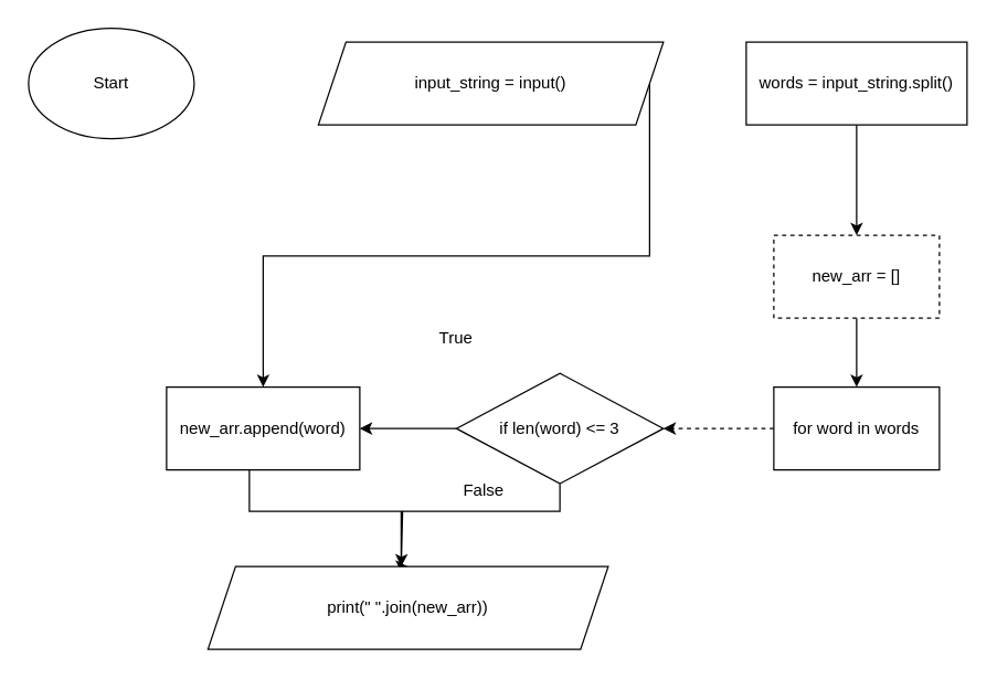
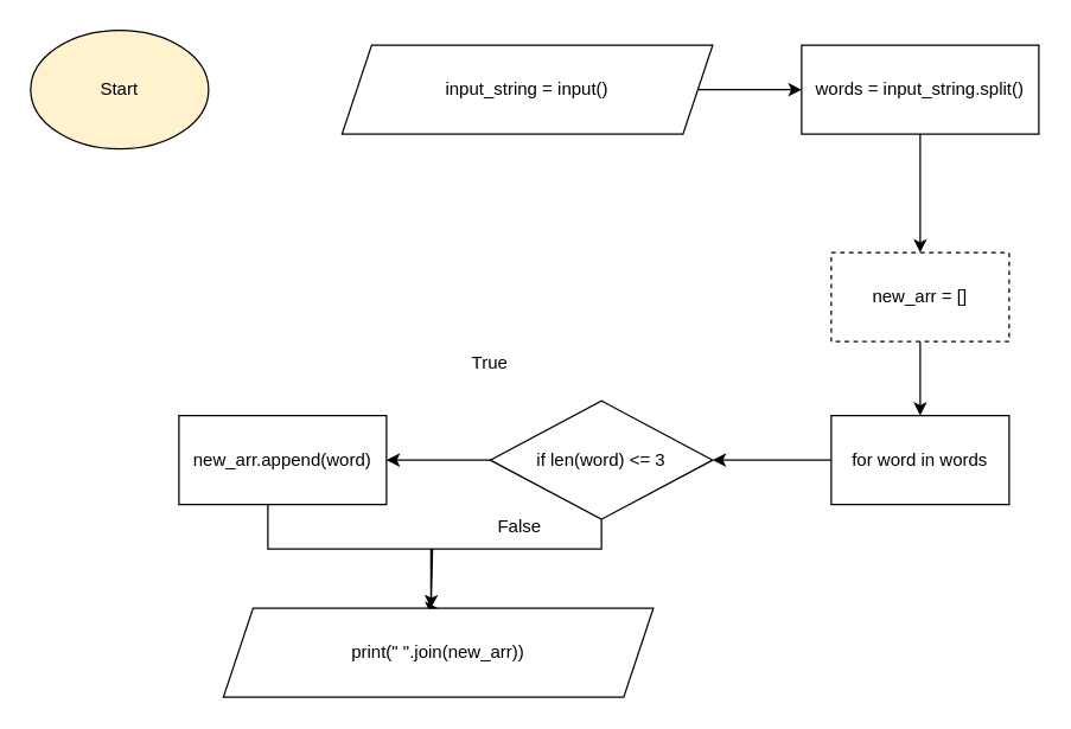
- <mxCell id="2" value="Start" style="ellipse;whiteSpace=wrap;html=1;" vertex="1" parent="1"><mxGeometry x="20" y="20" width="120" height="80" as="geometry" /></mxCell>
+ <mxCell id="2" value="Start" style="ellipse;whiteSpace=wrap;html=1;fillColor=#fff2cc;" vertex="1" parent="1"><mxGeometry x="20" y="20" width="120" height="80" as="geometry" /></mxCell>
- <mxCell id="3" style="edgeStyle=orthogonalEdgeStyle;rounded=0;orthogonalLoop=1;jettySize=auto;html=1;exitX=1;exitY=0.5;exitDx=0;exitDy=0;" edge="1" parent="1" source="4" target="15"><mxGeometry relative="1" as="geometry" /></mxCell>
+ <mxCell id="3" style="edgeStyle=orthogonalEdgeStyle;rounded=0;orthogonalLoop=1;jettySize=auto;html=1;exitX=1;exitY=0.5;exitDx=0;exitDy=0;entryX=0;entryY=0.5;entryDx=0;entryDy=0;" edge="1" parent="1" source="4" target="6"><mxGeometry relative="1" as="geometry" /></mxCell>
- <mxCell id="9" style="edgeStyle=orthogonalEdgeStyle;rounded=0;orthogonalLoop=1;jettySize=auto;html=1;entryX=1;entryY=0.5;entryDx=0;entryDy=0;dashed=1;" edge="1" parent="1" source="10" target="13"><mxGeometry relative="1" as="geometry" /></mxCell>
+ <mxCell id="9" style="edgeStyle=orthogonalEdgeStyle;rounded=0;orthogonalLoop=1;jettySize=auto;html=1;entryX=1;entryY=0.5;entryDx=0;entryDy=0;" edge="1" parent="1" source="10" target="13"><mxGeometry relative="1" as="geometry" /></mxCell>
